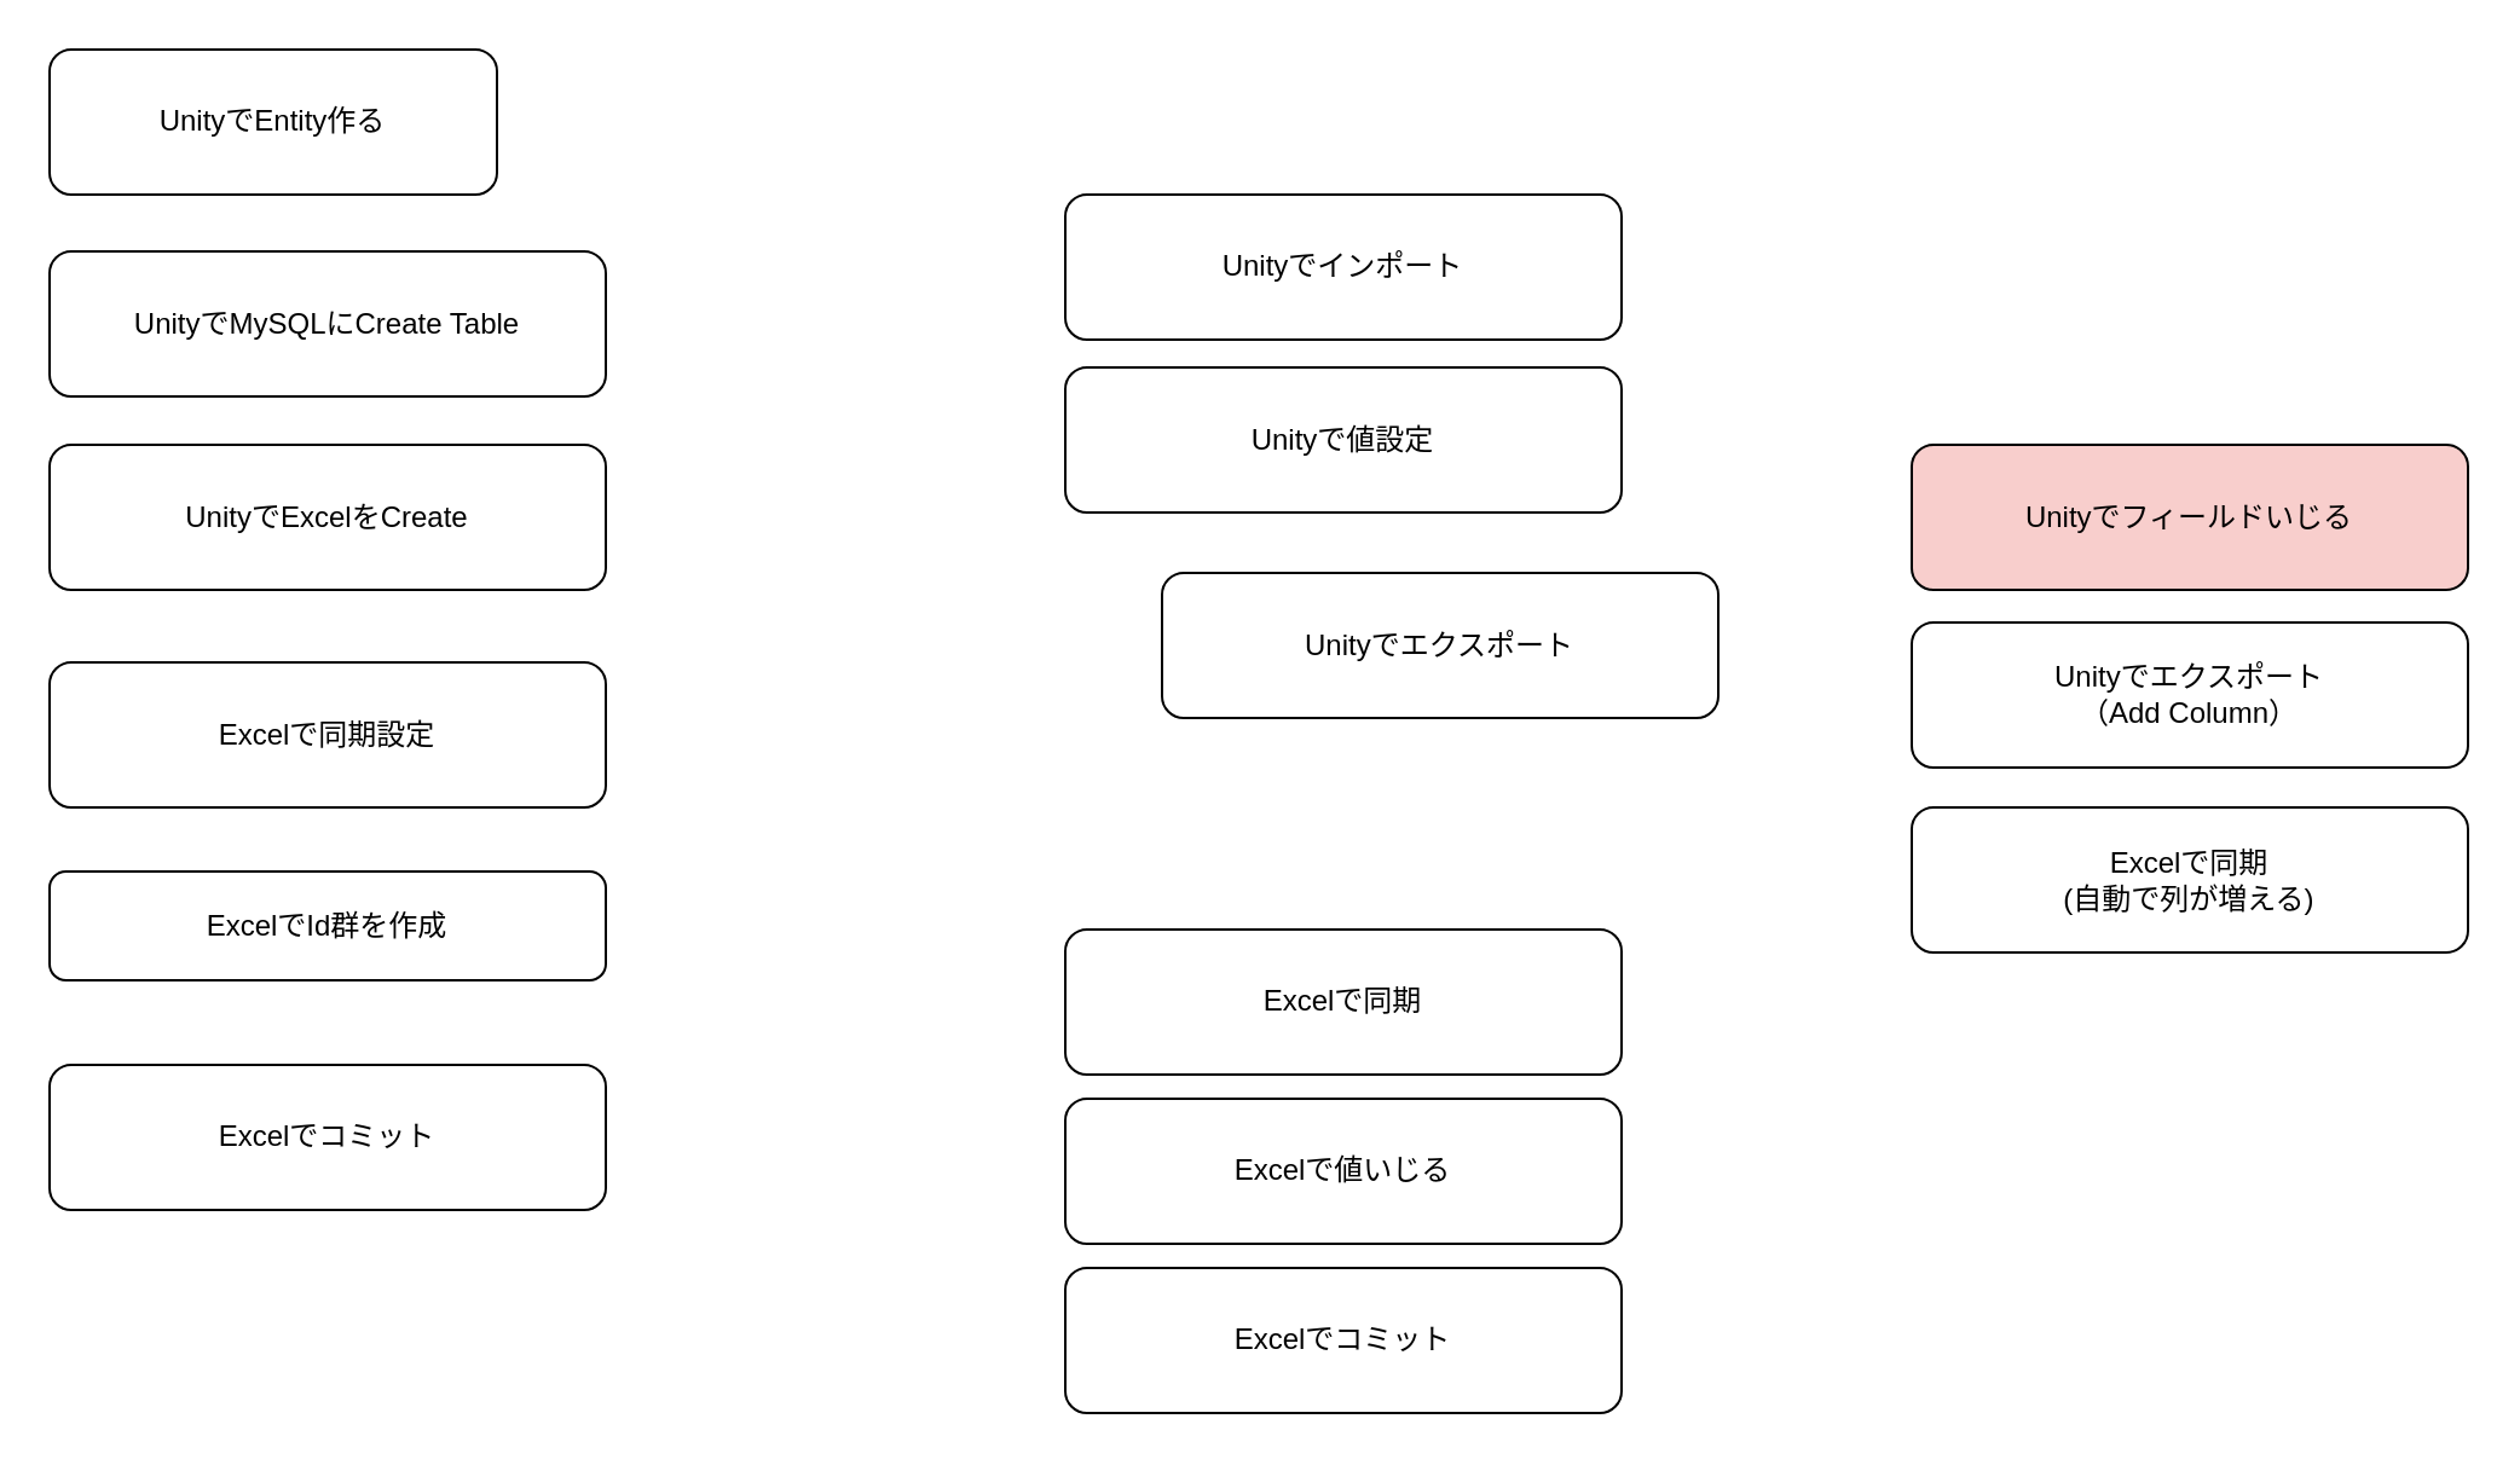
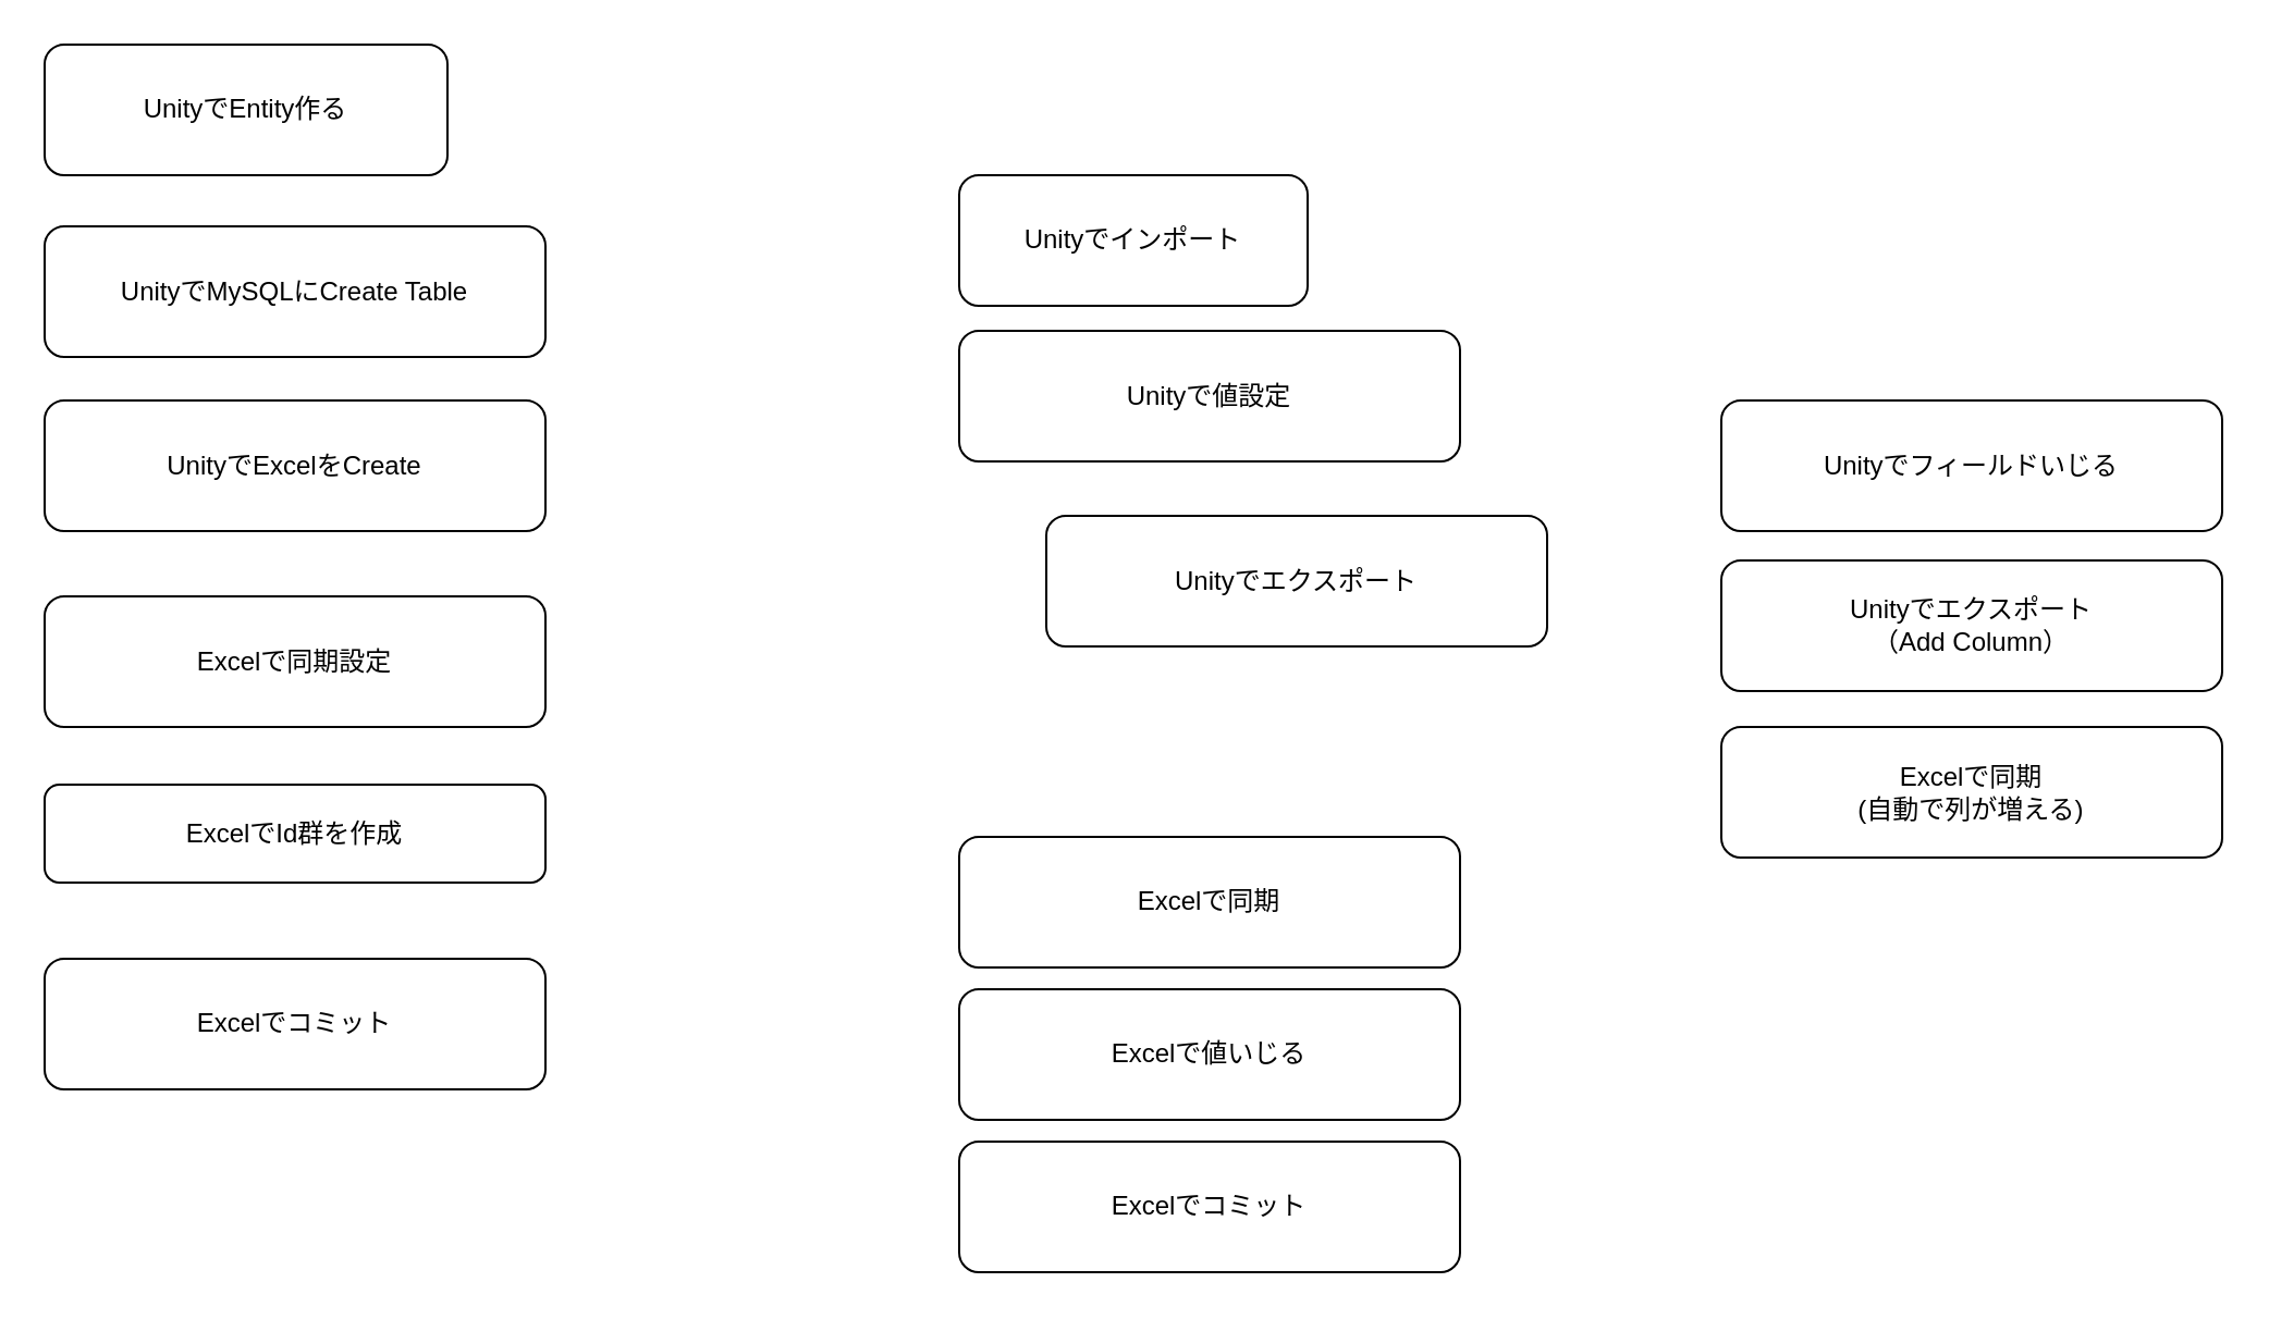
- <mxCell id="7" value="Unityでインポート" style="rounded=1;whiteSpace=wrap;html=1;" vertex="1" parent="1"><mxGeometry x="440" y="80" width="230" height="60" as="geometry" /></mxCell>
+ <mxCell id="7" value="Unityでインポート" style="rounded=1;whiteSpace=wrap;html=1;" vertex="1" parent="1"><mxGeometry x="440" y="80" width="160" height="60" as="geometry" /></mxCell>
- <mxCell id="13" value="Unityでフィールドいじる" style="rounded=1;whiteSpace=wrap;html=1;fillColor=#f8cecc;" vertex="1" parent="1"><mxGeometry x="790" y="183.5" width="230" height="60" as="geometry" /></mxCell>
+ <mxCell id="13" value="Unityでフィールドいじる" style="rounded=1;whiteSpace=wrap;html=1;" vertex="1" parent="1"><mxGeometry x="790" y="183.5" width="230" height="60" as="geometry" /></mxCell>
